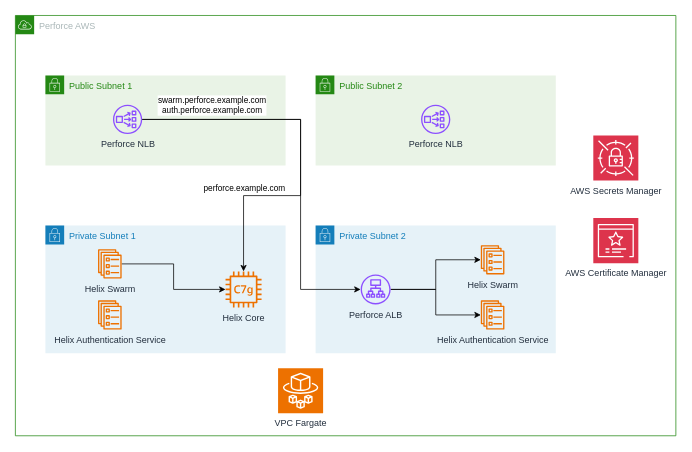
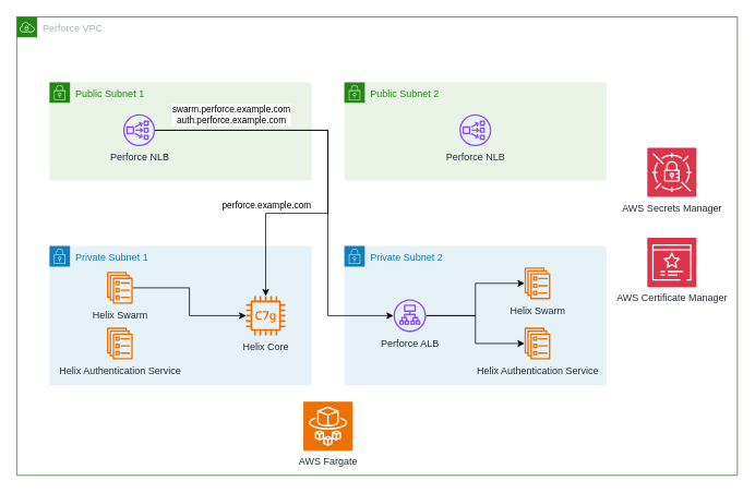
- <mxCell id="2" value="Perforce AWS" style="points=[[0,0],[0.25,0],[0.5,0],[0.75,0],[1,0],[1,0.25],[1,0.5],[1,0.75],[1,1],[0.75,1],[0.5,1],[0.25,1],[0,1],[0,0.75],[0,0.5],[0,0.25]];outlineConnect=0;gradientColor=none;html=1;whiteSpace=wrap;fontSize=12;fontStyle=0;container=1;pointerEvents=0;collapsible=0;recursiveResize=0;shape=mxgraph.aws4.group;grIcon=mxgraph.aws4.group_vpc;strokeColor=#248814;fillColor=none;verticalAlign=top;align=left;spacingLeft=30;fontColor=#AAB7B8;dashed=0;" vertex="1" parent="1"><mxGeometry x="20" y="20" width="880" height="560" as="geometry" /></mxCell>
+ <mxCell id="2" value="Perforce VPC" style="points=[[0,0],[0.25,0],[0.5,0],[0.75,0],[1,0],[1,0.25],[1,0.5],[1,0.75],[1,1],[0.75,1],[0.5,1],[0.25,1],[0,1],[0,0.75],[0,0.5],[0,0.25]];outlineConnect=0;gradientColor=none;html=1;whiteSpace=wrap;fontSize=12;fontStyle=0;container=1;pointerEvents=0;collapsible=0;recursiveResize=0;shape=mxgraph.aws4.group;grIcon=mxgraph.aws4.group_vpc;strokeColor=#248814;fillColor=none;verticalAlign=top;align=left;spacingLeft=30;fontColor=#AAB7B8;dashed=0;" vertex="1" parent="1"><mxGeometry x="20" y="20" width="880" height="560" as="geometry" /></mxCell>
- <mxCell id="19" value="VPC Fargate" style="sketch=0;points=[[0,0,0],[0.25,0,0],[0.5,0,0],[0.75,0,0],[1,0,0],[0,1,0],[0.25,1,0],[0.5,1,0],[0.75,1,0],[1,1,0],[0,0.25,0],[0,0.5,0],[0,0.75,0],[1,0.25,0],[1,0.5,0],[1,0.75,0]];outlineConnect=0;fontColor=#232F3E;fillColor=#ED7100;strokeColor=#ffffff;dashed=0;verticalLabelPosition=bottom;verticalAlign=top;align=center;html=1;fontSize=12;fontStyle=0;aspect=fixed;shape=mxgraph.aws4.resourceIcon;resIcon=mxgraph.aws4.fargate;" vertex="1" parent="2"><mxGeometry x="350" y="470" width="60" height="60" as="geometry" /></mxCell>
+ <mxCell id="19" value="AWS Fargate" style="sketch=0;points=[[0,0,0],[0.25,0,0],[0.5,0,0],[0.75,0,0],[1,0,0],[0,1,0],[0.25,1,0],[0.5,1,0],[0.75,1,0],[1,1,0],[0,0.25,0],[0,0.5,0],[0,0.75,0],[1,0.25,0],[1,0.5,0],[1,0.75,0]];outlineConnect=0;fontColor=#232F3E;fillColor=#ED7100;strokeColor=#ffffff;dashed=0;verticalLabelPosition=bottom;verticalAlign=top;align=center;html=1;fontSize=12;fontStyle=0;aspect=fixed;shape=mxgraph.aws4.resourceIcon;resIcon=mxgraph.aws4.fargate;" vertex="1" parent="2"><mxGeometry x="350" y="470" width="60" height="60" as="geometry" /></mxCell>
